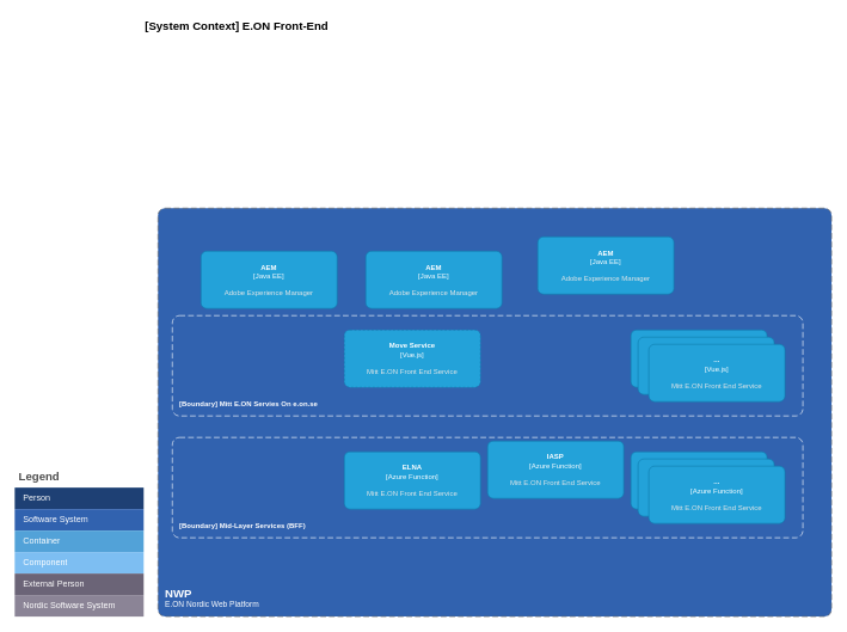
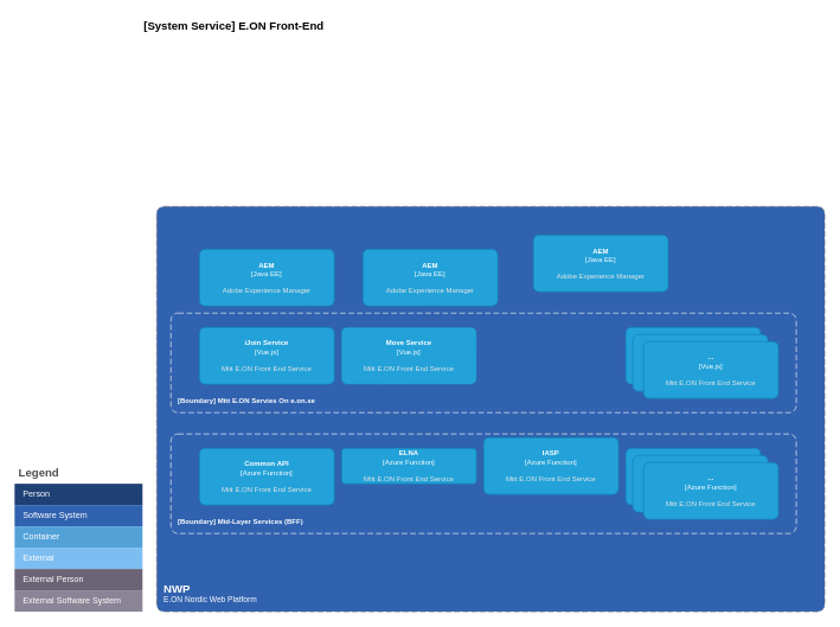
- <mxCell id="15" value="&lt;font style=&quot;font-size: 16px&quot;&gt;&lt;b&gt;&lt;div style=&quot;text-align: left&quot;&gt;[System Context] E.ON Front-End&lt;/div&gt;&lt;/b&gt;&lt;/font&gt;&lt;div style=&quot;text-align: left&quot;&gt;&lt;/div&gt;" style="text;html=1;strokeColor=none;fillColor=none;align=left;verticalAlign=top;whiteSpace=wrap;rounded=0;metaEdit=1;allowArrows=0;resizable=1;rotatable=0;connectable=0;recursiveResize=0;expand=0;pointerEvents=0;points=[[0.25,0,0],[0.5,0,0],[0.75,0,0],[1,0.25,0],[1,0.5,0],[1,0.75,0],[0.75,1,0],[0.5,1,0],[0.25,1,0],[0,0.75,0],[0,0.5,0],[0,0.25,0]];" vertex="1" parent="1"><mxGeometry x="200" width="260" height="40" as="geometry" y="20" /></mxCell>
+ <mxCell id="15" value="&lt;font style=&quot;font-size: 16px&quot;&gt;&lt;b&gt;&lt;div style=&quot;text-align: left&quot;&gt;[System Service] E.ON Front-End&lt;/div&gt;&lt;/b&gt;&lt;/font&gt;&lt;div style=&quot;text-align: left&quot;&gt;&lt;/div&gt;" style="text;html=1;strokeColor=none;fillColor=none;align=left;verticalAlign=top;whiteSpace=wrap;rounded=0;metaEdit=1;allowArrows=0;resizable=1;rotatable=0;connectable=0;recursiveResize=0;expand=0;pointerEvents=0;points=[[0.25,0,0],[0.5,0,0],[0.75,0,0],[1,0.25,0],[1,0.5,0],[1,0.75,0],[0.75,1,0],[0.5,1,0],[0.25,1,0],[0,0.75,0],[0,0.5,0],[0,0.25,0]];" vertex="1" parent="1"><mxGeometry x="200" width="260" height="40" as="geometry" y="20" /></mxCell>
+ <mxCell id="18" value="&lt;font&gt;&lt;b&gt;iJoin Service&lt;/b&gt;&lt;/font&gt;&lt;div&gt;[Vue.js]&lt;/div&gt;&lt;br&gt;&lt;div&gt;&lt;font&gt;&lt;font color=&quot;#E6E6E6&quot;&gt;Mitt E.ON Front End Service&lt;/font&gt;&lt;/font&gt;&lt;/div&gt;" style="rounded=1;whiteSpace=wrap;html=1;fontSize=10;labelBackgroundColor=none;fillColor=#23A2D9;fontColor=#ffffff;align=center;arcSize=10;strokeColor=#0E7DAD;metaEdit=1;resizable=1;points=[[0.25,0,0],[0.5,0,0],[0.75,0,0],[1,0.25,0],[1,0.5,0],[1,0.75,0],[0.75,1,0],[0.5,1,0],[0.25,1,0],[0,0.75,0],[0,0.5,0],[0,0.25,0]];resizeWidth=1;resizeHeight=1;" vertex="1" parent="1"><mxGeometry x="280" y="460" width="190" height="80" as="geometry" /></mxCell>
+ <mxCell id="24" value="&lt;font&gt;&lt;b&gt;Common API&lt;/b&gt;&lt;/font&gt;&lt;div&gt;[Azure Function]&lt;/div&gt;&lt;br&gt;&lt;div&gt;&lt;font&gt;&lt;font color=&quot;#E6E6E6&quot;&gt;Mitt E.ON Front End Service&lt;/font&gt;&lt;/font&gt;&lt;/div&gt;" style="rounded=1;whiteSpace=wrap;html=1;fontSize=10;labelBackgroundColor=none;fillColor=#23A2D9;fontColor=#ffffff;align=center;arcSize=10;strokeColor=#0E7DAD;metaEdit=1;resizable=1;points=[[0.25,0,0],[0.5,0,0],[0.75,0,0],[1,0.25,0],[1,0.5,0],[1,0.75,0],[0.75,1,0],[0.5,1,0],[0.25,1,0],[0,0.75,0],[0,0.5,0],[0,0.25,0]];resizeWidth=1;resizeHeight=1;" vertex="1" parent="1"><mxGeometry x="280" y="630" width="190" height="80" as="geometry" /></mxCell>
- <mxCell id="25" value="&lt;font&gt;&lt;b&gt;ELNA&lt;/b&gt;&lt;/font&gt;&lt;div&gt;[Azure Function]&lt;/div&gt;&lt;br&gt;&lt;div&gt;&lt;font&gt;&lt;font color=&quot;#E6E6E6&quot;&gt;Mitt E.ON Front End Service&lt;/font&gt;&lt;/font&gt;&lt;/div&gt;" style="rounded=1;whiteSpace=wrap;html=1;fontSize=10;labelBackgroundColor=none;fillColor=#23A2D9;fontColor=#ffffff;align=center;arcSize=10;strokeColor=#0E7DAD;metaEdit=1;resizable=1;points=[[0.25,0,0],[0.5,0,0],[0.75,0,0],[1,0.25,0],[1,0.5,0],[1,0.75,0],[0.75,1,0],[0.5,1,0],[0.25,1,0],[0,0.75,0],[0,0.5,0],[0,0.25,0]];resizeWidth=1;resizeHeight=1;" vertex="1" parent="1"><mxGeometry x="480" y="630" width="190" height="80" as="geometry" /></mxCell>
+ <mxCell id="25" value="&lt;font&gt;&lt;b&gt;ELNA&lt;/b&gt;&lt;/font&gt;&lt;div&gt;[Azure Function]&lt;/div&gt;&lt;br&gt;&lt;div&gt;&lt;font&gt;&lt;font color=&quot;#E6E6E6&quot;&gt;Mitt E.ON Front End Service&lt;/font&gt;&lt;/font&gt;&lt;/div&gt;" style="rounded=1;whiteSpace=wrap;html=1;fontSize=10;labelBackgroundColor=none;fillColor=#23A2D9;fontColor=#ffffff;align=center;arcSize=10;strokeColor=#0E7DAD;metaEdit=1;resizable=1;points=[[0.25,0,0],[0.5,0,0],[0.75,0,0],[1,0.25,0],[1,0.5,0],[1,0.75,0],[0.75,1,0],[0.5,1,0],[0.25,1,0],[0,0.75,0],[0,0.5,0],[0,0.25,0]];resizeWidth=1;resizeHeight=1;" vertex="1" parent="1"><mxGeometry x="480" y="630" width="190" height="50" as="geometry" /></mxCell>
- <mxCell id="10" value="Component" style="shape=partialRectangle;html=1;whiteSpace=wrap;connectable=0;strokeColor=inherit;overflow=hidden;fillColor=#7dbef2;top=0;left=0;bottom=0;right=0;pointerEvents=1;fontSize=12;align=left;fontColor=#FFFFFF;gradientColor=none;spacingLeft=10;spacingRight=4;swimlaneFillColor=none;" vertex="1" parent="9"><mxGeometry width="180" height="30" as="geometry"><mxRectangle width="180" height="30" as="alternateBounds" /></mxGeometry></mxCell>
+ <mxCell id="10" value="External" style="shape=partialRectangle;html=1;whiteSpace=wrap;connectable=0;strokeColor=inherit;overflow=hidden;fillColor=#7dbef2;top=0;left=0;bottom=0;right=0;pointerEvents=1;fontSize=12;align=left;fontColor=#FFFFFF;gradientColor=none;spacingLeft=10;spacingRight=4;swimlaneFillColor=none;" vertex="1" parent="9"><mxGeometry width="180" height="30" as="geometry"><mxRectangle width="180" height="30" as="alternateBounds" /></mxGeometry></mxCell>
- <mxCell id="14" value="Nordic Software System" style="shape=partialRectangle;html=1;whiteSpace=wrap;connectable=0;strokeColor=inherit;overflow=hidden;fillColor=#8b8496;top=0;left=0;bottom=0;right=0;pointerEvents=1;fontSize=12;align=left;fontColor=#FFFFFF;gradientColor=none;spacingLeft=10;spacingRight=4;swimlaneFillColor=none;" vertex="1" parent="13"><mxGeometry width="180" height="30" as="geometry"><mxRectangle width="180" height="30" as="alternateBounds" /></mxGeometry></mxCell>
+ <mxCell id="14" value="External Software System" style="shape=partialRectangle;html=1;whiteSpace=wrap;connectable=0;strokeColor=inherit;overflow=hidden;fillColor=#8b8496;top=0;left=0;bottom=0;right=0;pointerEvents=1;fontSize=12;align=left;fontColor=#FFFFFF;gradientColor=none;spacingLeft=10;spacingRight=4;swimlaneFillColor=none;" vertex="1" parent="13"><mxGeometry width="180" height="30" as="geometry"><mxRectangle width="180" height="30" as="alternateBounds" /></mxGeometry></mxCell>
